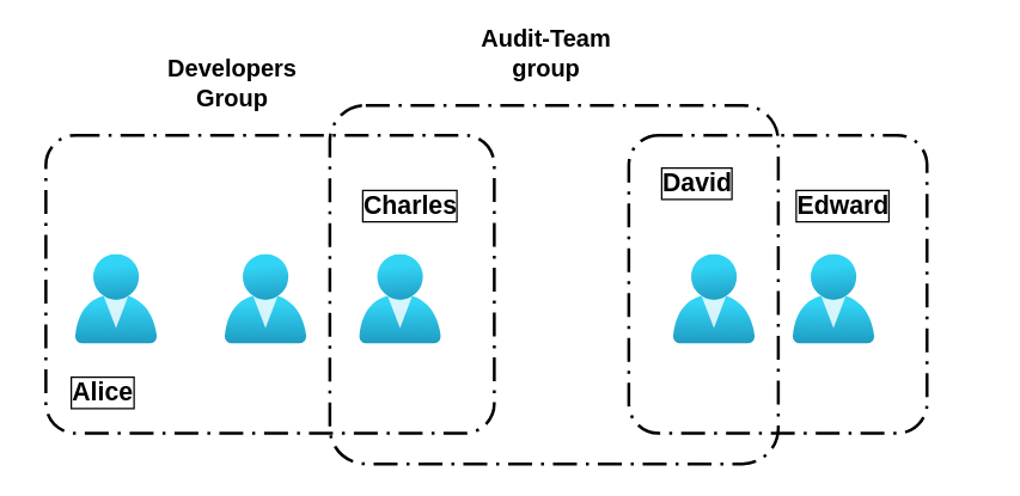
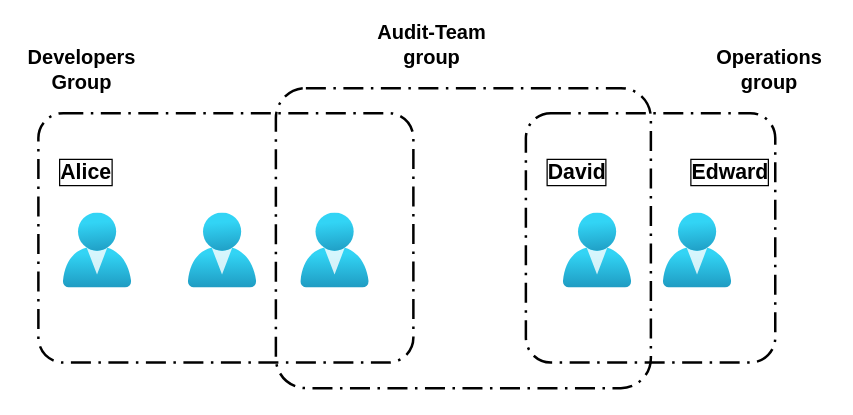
- <mxCell id="15" value="Audit-Team group" style="text;html=1;strokeColor=none;fillColor=none;align=center;verticalAlign=middle;whiteSpace=wrap;rounded=0;fontStyle=1;fontSize=16;labelBackgroundColor=default;" vertex="1" parent="1"><mxGeometry x="320" y="20" width="90" height="30" as="geometry" /></mxCell>
+ <mxCell id="15" value="Audit-Team group" style="text;html=1;strokeColor=none;fillColor=none;align=center;verticalAlign=middle;whiteSpace=wrap;rounded=0;fontStyle=1;fontSize=16;labelBackgroundColor=default;" vertex="1" parent="1"><mxGeometry x="300" y="20" width="90" height="30" as="geometry" /></mxCell>
- <mxCell id="12" value="Developers Group" style="text;html=1;strokeColor=none;fillColor=none;align=center;verticalAlign=middle;whiteSpace=wrap;rounded=0;fontStyle=1;fontSize=16;labelBackgroundColor=default;" vertex="1" parent="1"><mxGeometry x="110" y="40" width="90" height="30" as="geometry" /></mxCell>
+ <mxCell id="12" value="Developers Group" style="text;html=1;strokeColor=none;fillColor=none;align=center;verticalAlign=middle;whiteSpace=wrap;rounded=0;fontStyle=1;fontSize=16;labelBackgroundColor=default;" vertex="1" parent="1"><mxGeometry x="20" y="40" width="90" height="30" as="geometry" /></mxCell>
+ <mxCell id="14" value="Operations group" style="text;html=1;strokeColor=none;fillColor=none;align=center;verticalAlign=middle;whiteSpace=wrap;rounded=0;fontStyle=1;fontSize=16;labelBackgroundColor=default;" vertex="1" parent="1"><mxGeometry x="570" y="40" width="90" height="30" as="geometry" /></mxCell>
- <mxCell id="8" value="David" style="text;whiteSpace=wrap;html=1;fontStyle=1;labelBorderColor=default;fontSize=17;" vertex="1" parent="1"><mxGeometry x="440" y="105" width="60" height="40" as="geometry" /></mxCell>
+ <mxCell id="8" value="David" style="text;whiteSpace=wrap;html=1;fontStyle=1;labelBorderColor=default;fontSize=17;" vertex="1" parent="1"><mxGeometry x="435" y="120" width="60" height="40" as="geometry" /></mxCell>
- <mxCell id="9" value="Charles" style="text;whiteSpace=wrap;html=1;fontStyle=1;labelBorderColor=default;fontSize=17;" vertex="1" parent="1"><mxGeometry x="240" y="120" width="80" height="40" as="geometry" /></mxCell>
- <mxCell id="7" value="Edward" style="text;whiteSpace=wrap;html=1;fontStyle=1;labelBorderColor=default;fontSize=17;" vertex="1" parent="1"><mxGeometry x="530" y="120" width="60" height="40" as="geometry" /></mxCell>
+ <mxCell id="7" value="Edward" style="text;whiteSpace=wrap;html=1;fontStyle=1;labelBorderColor=default;fontSize=17;" vertex="1" parent="1"><mxGeometry x="550" y="120" width="60" height="40" as="geometry" /></mxCell>
- <mxCell id="10" value="Alice" style="text;whiteSpace=wrap;html=1;fontStyle=1;labelBorderColor=default;fontSize=17;" vertex="1" parent="1"><mxGeometry x="44.86" y="245" width="55.14" height="40" as="geometry" /></mxCell>
+ <mxCell id="10" value="Alice" style="text;whiteSpace=wrap;html=1;fontStyle=1;labelBorderColor=default;fontSize=17;" vertex="1" parent="1"><mxGeometry x="44.86" y="120" width="55.14" height="40" as="geometry" /></mxCell>
